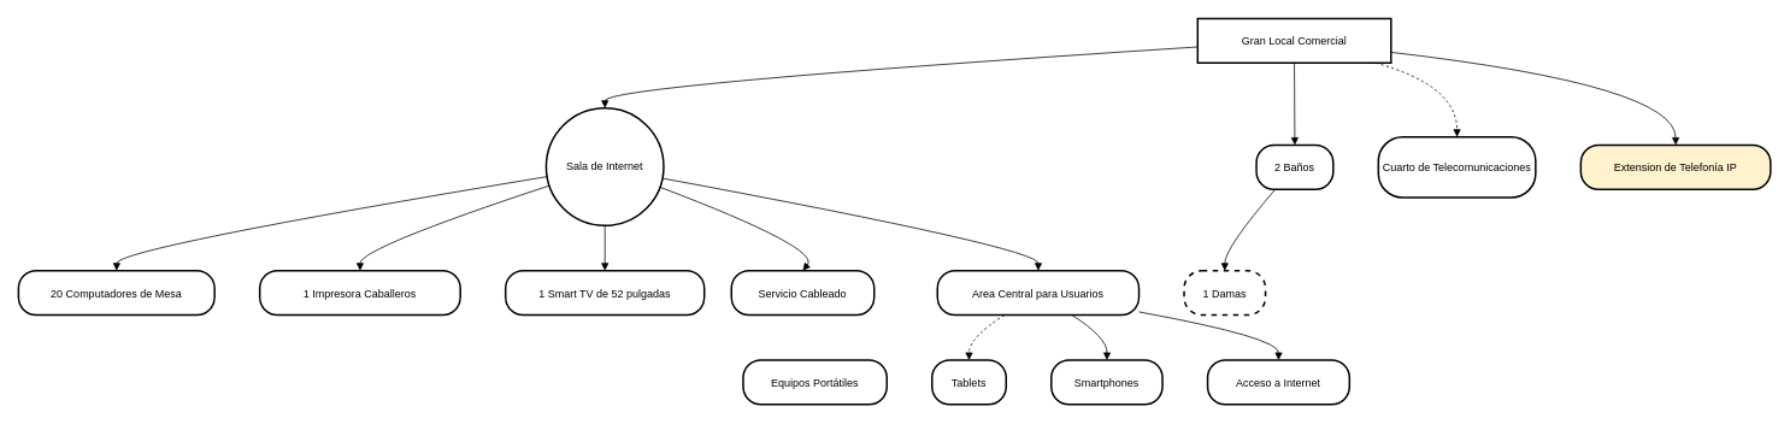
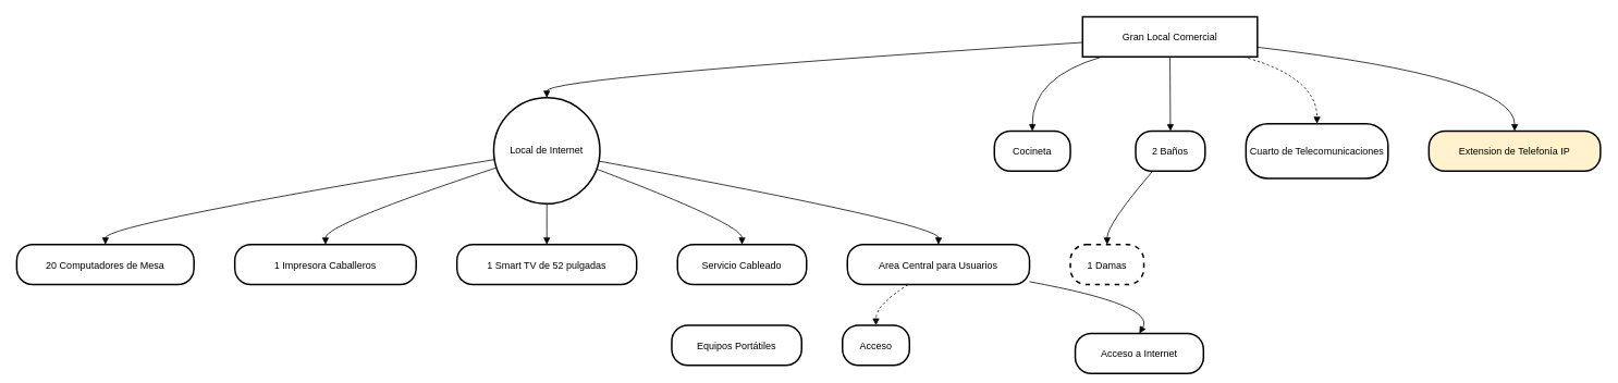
+ <mxCell id="27" value="" style="curved=1;startArrow=none;endArrow=block;exitX=0.11;exitY=1;entryX=0.5;entryY=-0.01;" edge="1" parent="1" source="2" target="13"><mxGeometry relative="1" as="geometry"><Array as="points"><mxPoint x="1263" y="94" /></Array></mxGeometry></mxCell>
- <mxCell id="3" value="Sala de Internet" style="ellipse;aspect=fixed;strokeWidth=2;whiteSpace=wrap;" vertex="1" parent="1"><mxGeometry x="604" y="119" width="130" height="130" as="geometry" /></mxCell>
+ <mxCell id="3" value="Local de Internet" style="ellipse;aspect=fixed;strokeWidth=2;whiteSpace=wrap;" vertex="1" parent="1"><mxGeometry x="604" y="119" width="130" height="130" as="geometry" /></mxCell>
+ <mxCell id="13" value="Cocineta" style="rounded=1;arcSize=40;strokeWidth=2" vertex="1" parent="1"><mxGeometry x="1217" y="160" width="93" height="49" as="geometry" /></mxCell>
- <mxCell id="7" value="Servicio Cableado" style="rounded=1;arcSize=40;strokeWidth=2" vertex="1" parent="1"><mxGeometry x="809" y="299" width="158" height="49" as="geometry" /></mxCell>
+ <mxCell id="7" value="Servicio Cableado" style="rounded=1;arcSize=40;strokeWidth=2" vertex="1" parent="1"><mxGeometry x="829" y="299" width="158" height="49" as="geometry" /></mxCell>
- <mxCell id="25" value="" style="curved=1;startArrow=none;endArrow=block;exitX=0.67;exitY=1.01;entryX=0.5;entryY=0.01;" edge="1" parent="1" source="8" target="11"><mxGeometry relative="1" as="geometry"><Array as="points"><mxPoint x="1225" y="373" /></Array></mxGeometry></mxCell>
- <mxCell id="11" value="Smartphones" style="rounded=1;arcSize=40;strokeWidth=2" vertex="1" parent="1"><mxGeometry x="1163" y="398" width="123" height="49" as="geometry" /></mxCell>
- <mxCell id="12" value="Acceso a Internet" style="rounded=1;arcSize=40;strokeWidth=2" vertex="1" parent="1"><mxGeometry x="1336" y="398" width="157" height="49" as="geometry" /></mxCell>
+ <mxCell id="12" value="Acceso a Internet" style="rounded=1;arcSize=40;strokeWidth=2" vertex="1" parent="1"><mxGeometry x="1316" y="408" width="157" height="49" as="geometry" /></mxCell>
- <mxCell id="10" value="Tablets" style="rounded=1;arcSize=40;strokeWidth=2" vertex="1" parent="1"><mxGeometry x="1031" y="398" width="82" height="49" as="geometry" /></mxCell>
+ <mxCell id="10" value="Acceso" style="rounded=1;arcSize=40;strokeWidth=2" vertex="1" parent="1"><mxGeometry x="1031" y="398" width="82" height="49" as="geometry" /></mxCell>
